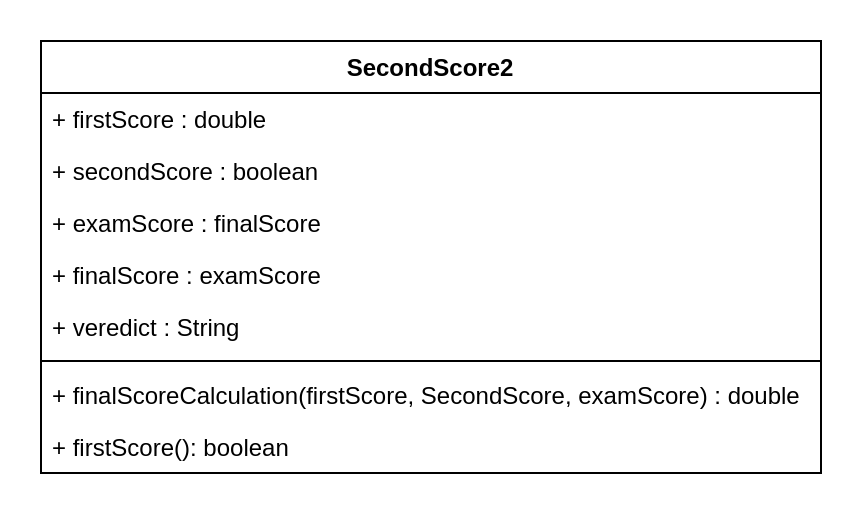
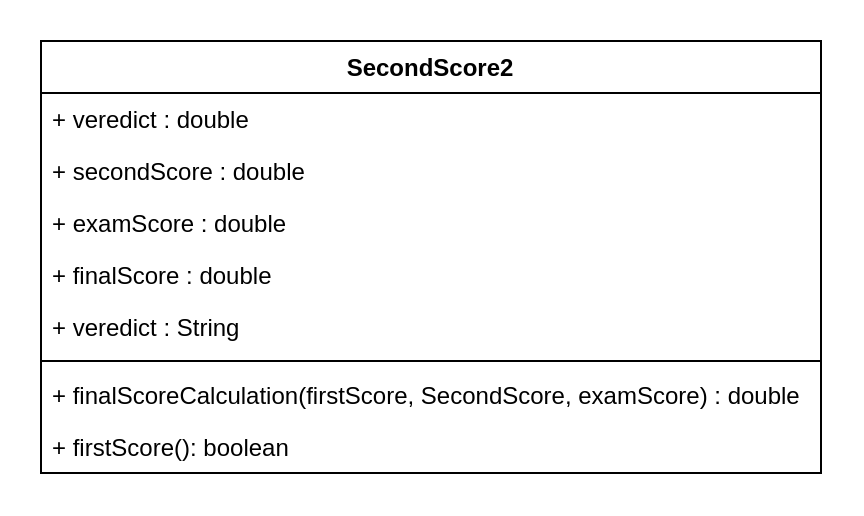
- <mxCell id="3" value="+ firstScore : double" style="text;strokeColor=none;fillColor=none;align=left;verticalAlign=top;spacingLeft=4;spacingRight=4;overflow=hidden;rotatable=0;points=[[0,0.5],[1,0.5]];portConstraint=eastwest;" vertex="1" parent="2"><mxGeometry y="26" width="390" height="26" as="geometry" /></mxCell>
+ <mxCell id="3" value="+ veredict : double" style="text;strokeColor=none;fillColor=none;align=left;verticalAlign=top;spacingLeft=4;spacingRight=4;overflow=hidden;rotatable=0;points=[[0,0.5],[1,0.5]];portConstraint=eastwest;" vertex="1" parent="2"><mxGeometry y="26" width="390" height="26" as="geometry" /></mxCell>
- <mxCell id="4" value="+ secondScore : boolean" style="text;strokeColor=none;fillColor=none;align=left;verticalAlign=top;spacingLeft=4;spacingRight=4;overflow=hidden;rotatable=0;points=[[0,0.5],[1,0.5]];portConstraint=eastwest;" vertex="1" parent="2"><mxGeometry y="52" width="390" height="26" as="geometry" /></mxCell>
+ <mxCell id="4" value="+ secondScore : double" style="text;strokeColor=none;fillColor=none;align=left;verticalAlign=top;spacingLeft=4;spacingRight=4;overflow=hidden;rotatable=0;points=[[0,0.5],[1,0.5]];portConstraint=eastwest;" vertex="1" parent="2"><mxGeometry y="52" width="390" height="26" as="geometry" /></mxCell>
- <mxCell id="5" value="+ examScore : finalScore" style="text;strokeColor=none;fillColor=none;align=left;verticalAlign=top;spacingLeft=4;spacingRight=4;overflow=hidden;rotatable=0;points=[[0,0.5],[1,0.5]];portConstraint=eastwest;" vertex="1" parent="2"><mxGeometry y="78" width="390" height="26" as="geometry" /></mxCell>
+ <mxCell id="5" value="+ examScore : double" style="text;strokeColor=none;fillColor=none;align=left;verticalAlign=top;spacingLeft=4;spacingRight=4;overflow=hidden;rotatable=0;points=[[0,0.5],[1,0.5]];portConstraint=eastwest;" vertex="1" parent="2"><mxGeometry y="78" width="390" height="26" as="geometry" /></mxCell>
- <mxCell id="6" value="+ finalScore : examScore" style="text;strokeColor=none;fillColor=none;align=left;verticalAlign=top;spacingLeft=4;spacingRight=4;overflow=hidden;rotatable=0;points=[[0,0.5],[1,0.5]];portConstraint=eastwest;" vertex="1" parent="2"><mxGeometry y="104" width="390" height="26" as="geometry" /></mxCell>
+ <mxCell id="6" value="+ finalScore : double" style="text;strokeColor=none;fillColor=none;align=left;verticalAlign=top;spacingLeft=4;spacingRight=4;overflow=hidden;rotatable=0;points=[[0,0.5],[1,0.5]];portConstraint=eastwest;" vertex="1" parent="2"><mxGeometry y="104" width="390" height="26" as="geometry" /></mxCell>
